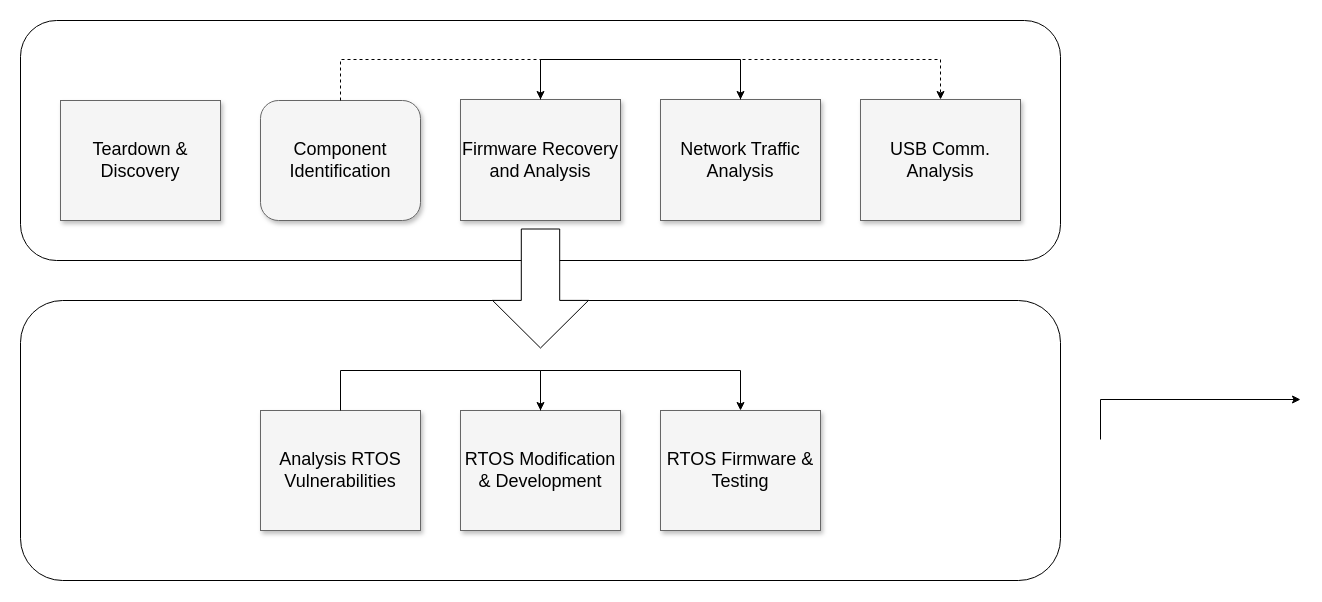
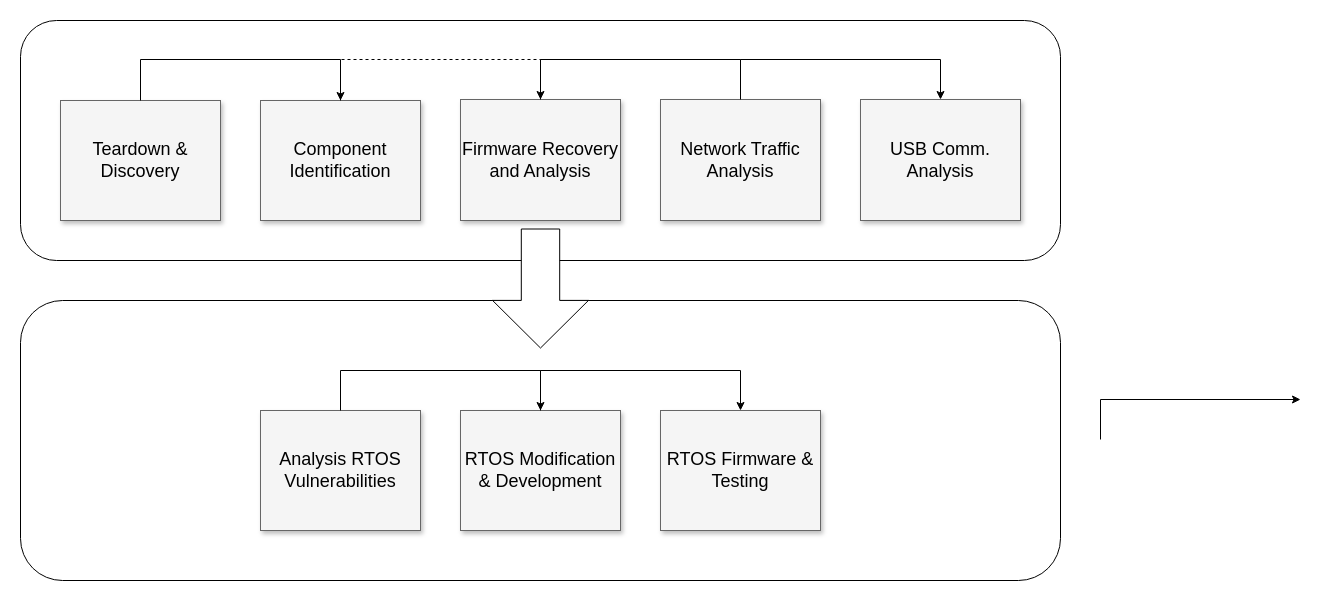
+ <mxCell id="5" style="edgeStyle=elbowEdgeStyle;rounded=0;html=1;startArrow=none;startFill=0;jettySize=auto;orthogonalLoop=1;fontSize=18;elbow=vertical;exitX=0.5;exitY=0;exitDx=0;exitDy=0;entryX=0.5;entryY=0;entryDx=0;entryDy=0;" edge="1" parent="1" source="4" target="6"><mxGeometry relative="1" as="geometry"><mxPoint x="150" y="59" as="sourcePoint" /><mxPoint x="350" y="59" as="targetPoint" /><Array as="points"><mxPoint x="190" y="59" /></Array></mxGeometry></mxCell>
- <mxCell id="8" style="edgeStyle=elbowEdgeStyle;rounded=0;html=1;startArrow=none;startFill=0;jettySize=auto;orthogonalLoop=1;fontSize=18;elbow=vertical;exitX=0.5;exitY=0;exitDx=0;exitDy=0;entryX=0.5;entryY=0;entryDx=0;entryDy=0;" edge="1" parent="1" source="7" target="9"><mxGeometry relative="1" as="geometry"><mxPoint x="550" y="59" as="sourcePoint" /><mxPoint x="750" y="59" as="targetPoint" /><Array as="points"><mxPoint x="590" y="59" /></Array></mxGeometry></mxCell>
+ <mxCell id="8" style="edgeStyle=elbowEdgeStyle;rounded=0;html=1;startArrow=none;startFill=0;jettySize=auto;orthogonalLoop=1;fontSize=18;elbow=vertical;exitX=0.5;exitY=0;exitDx=0;exitDy=0;entryX=0.5;entryY=0;entryDx=0;entryDy=0;endArrow=none;" edge="1" parent="1" source="7" target="9"><mxGeometry relative="1" as="geometry"><mxPoint x="550" y="59" as="sourcePoint" /><mxPoint x="750" y="59" as="targetPoint" /><Array as="points"><mxPoint x="590" y="59" /></Array></mxGeometry></mxCell>
- <mxCell id="13" style="edgeStyle=elbowEdgeStyle;rounded=0;html=1;startArrow=none;startFill=0;jettySize=auto;orthogonalLoop=1;fontSize=18;elbow=vertical;exitX=0.5;exitY=0;exitDx=0;exitDy=0;entryX=0.5;entryY=0;entryDx=0;entryDy=0;dashed=1;" edge="1" parent="1" source="9" target="11"><mxGeometry relative="1" as="geometry"><mxPoint x="750" y="99" as="sourcePoint" /><mxPoint x="950" y="99" as="targetPoint" /><Array as="points"><mxPoint x="790" y="59" /></Array></mxGeometry></mxCell>
+ <mxCell id="13" style="edgeStyle=elbowEdgeStyle;rounded=0;html=1;startArrow=none;startFill=0;jettySize=auto;orthogonalLoop=1;fontSize=18;elbow=vertical;exitX=0.5;exitY=0;exitDx=0;exitDy=0;entryX=0.5;entryY=0;entryDx=0;entryDy=0;" edge="1" parent="1" source="9" target="11"><mxGeometry relative="1" as="geometry"><mxPoint x="750" y="99" as="sourcePoint" /><mxPoint x="950" y="99" as="targetPoint" /><Array as="points"><mxPoint x="790" y="59" /></Array></mxGeometry></mxCell>
- <mxCell id="6" value="Component Identification" style="whiteSpace=wrap;html=1;shadow=1;fontSize=18;fillColor=#f5f5f5;strokeColor=#666666;rounded=1;" vertex="1" parent="1"><mxGeometry x="260" y="100" width="160" height="120" as="geometry" /></mxCell>
+ <mxCell id="6" value="Component Identification" style="whiteSpace=wrap;html=1;shadow=1;fontSize=18;fillColor=#f5f5f5;strokeColor=#666666;" vertex="1" parent="1"><mxGeometry x="260" y="100" width="160" height="120" as="geometry" /></mxCell>
